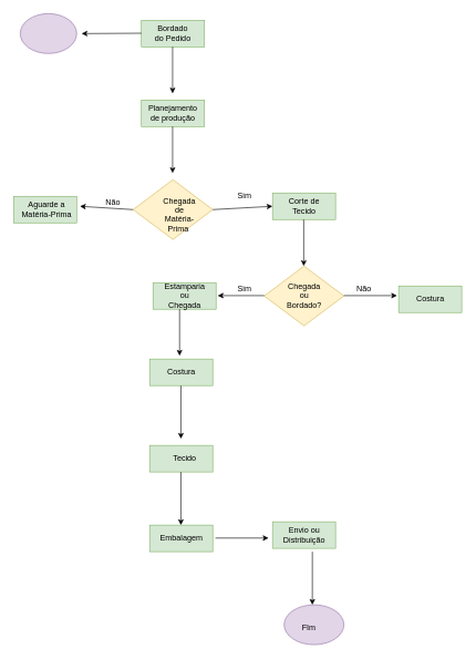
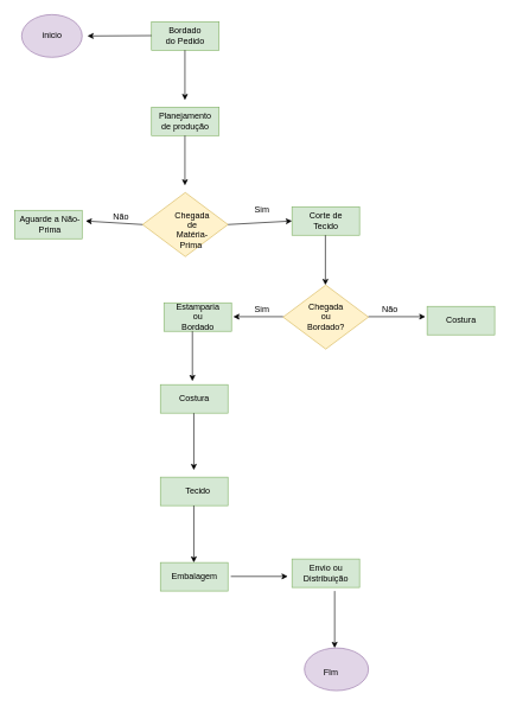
+ <mxCell id="43" value="inicio" style="text;html=1;align=center;verticalAlign=middle;whiteSpace=wrap;rounded=0;" parent="1" vertex="1"><mxGeometry x="42.5" y="35" width="60" height="30" as="geometry" /></mxCell>
- <mxCell id="15" value="Aguarde a Matéria-Prima" style="text;html=1;align=center;verticalAlign=middle;whiteSpace=wrap;rounded=0;" parent="1" vertex="1"><mxGeometry x="25" y="300" width="90" height="30" as="geometry" /></mxCell>
+ <mxCell id="15" value="Aguarde a Não-Prima" style="text;html=1;align=center;verticalAlign=middle;whiteSpace=wrap;rounded=0;" parent="1" vertex="1"><mxGeometry x="25" y="300" width="90" height="30" as="geometry" /></mxCell>
- <mxCell id="24" value="Estamparia ou Chegada" style="text;html=1;align=center;verticalAlign=middle;whiteSpace=wrap;rounded=0;" parent="1" vertex="1"><mxGeometry x="247.5" y="430" width="60" height="30" as="geometry" /></mxCell>
+ <mxCell id="24" value="Estamparia ou Bordado" style="text;html=1;align=center;verticalAlign=middle;whiteSpace=wrap;rounded=0;" parent="1" vertex="1"><mxGeometry x="247.5" y="430" width="60" height="30" as="geometry" /></mxCell>
